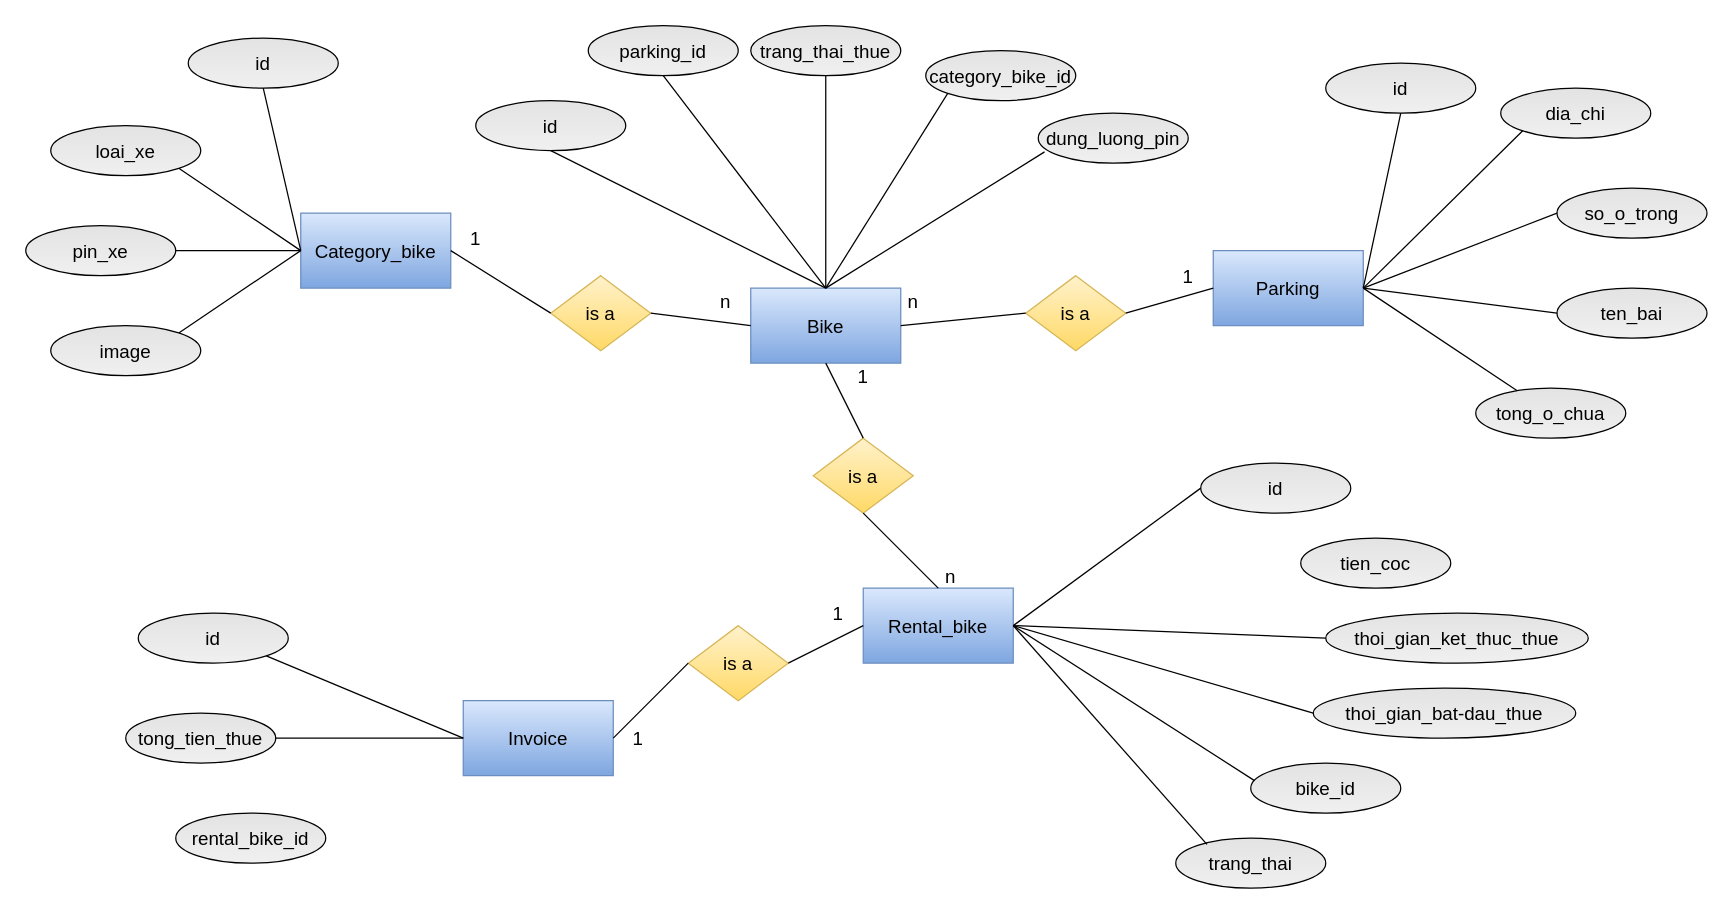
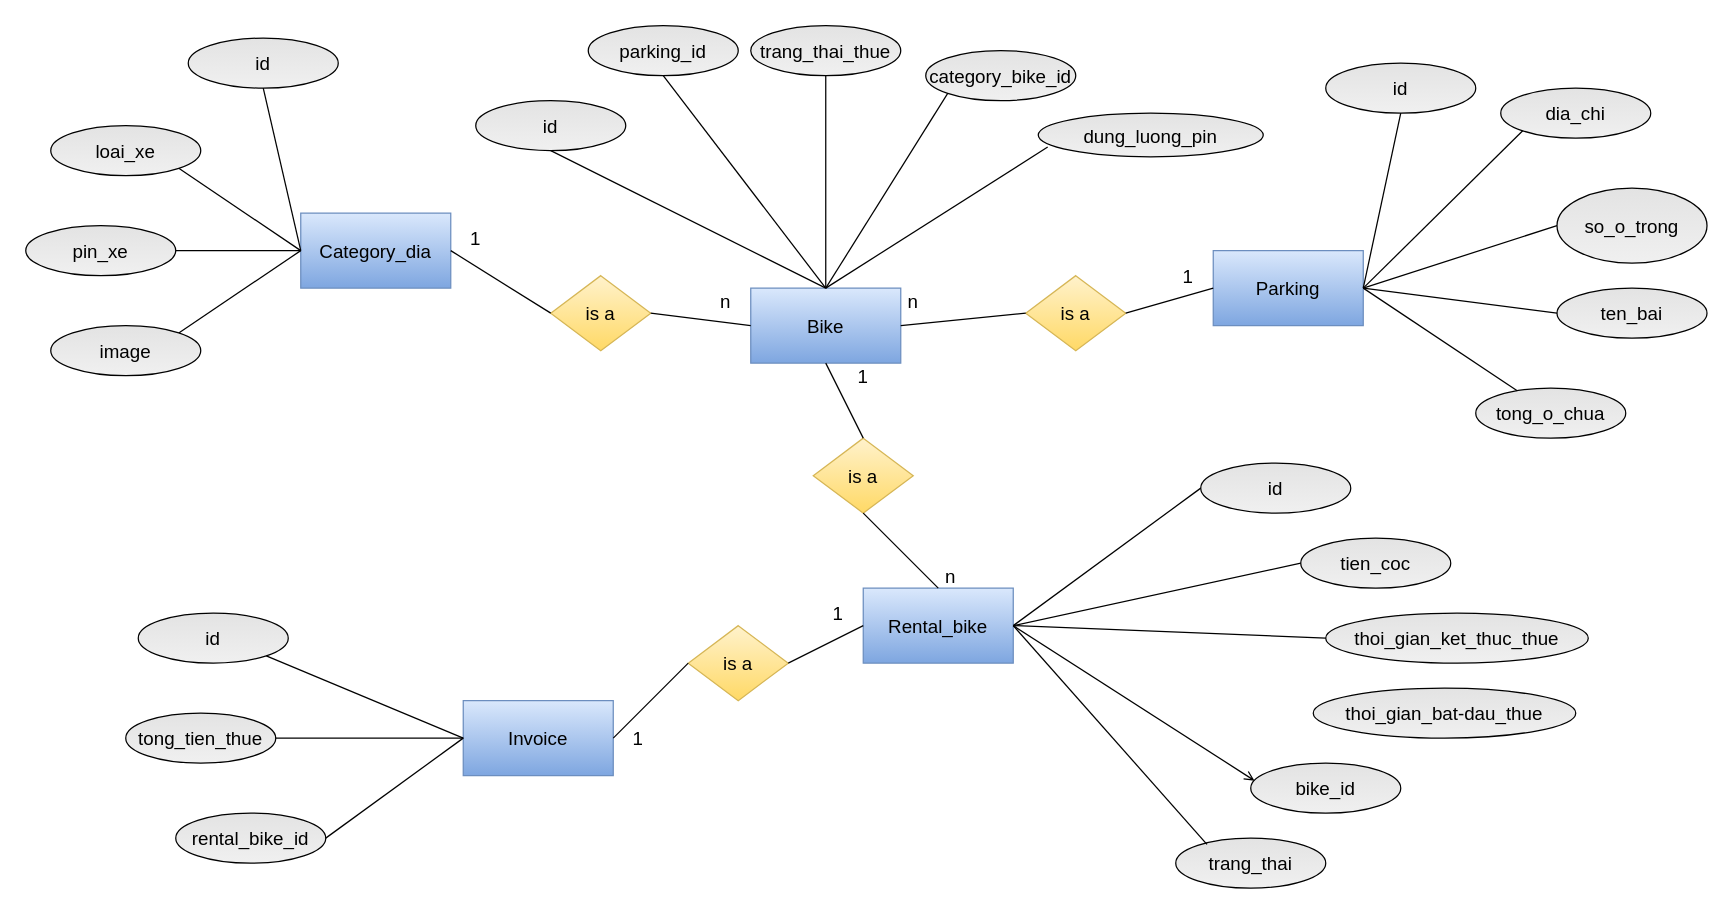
- <mxCell id="19" value="dung_luong_pin" style="ellipse;whiteSpace=wrap;html=1;strokeWidth=1;gradientColor=#F0F0F0;fontSize=15;fillColor=#E3E3E3;" parent="1" vertex="1"><mxGeometry x="830" y="90" width="120" height="40" as="geometry" /></mxCell>
+ <mxCell id="19" value="dung_luong_pin" style="ellipse;whiteSpace=wrap;html=1;strokeWidth=1;gradientColor=#F0F0F0;fontSize=15;fillColor=#E3E3E3;" parent="1" vertex="1"><mxGeometry x="830" y="90" width="180" height="35" as="geometry" /></mxCell>
- <mxCell id="27" value="so_o_trong" style="ellipse;whiteSpace=wrap;html=1;strokeWidth=1;gradientColor=#F0F0F0;fontSize=15;fillColor=#E3E3E3;" parent="1" vertex="1"><mxGeometry x="1245" y="150" width="120" height="40" as="geometry" /></mxCell>
+ <mxCell id="27" value="so_o_trong" style="ellipse;whiteSpace=wrap;html=1;strokeWidth=1;gradientColor=#F0F0F0;fontSize=15;fillColor=#E3E3E3;" parent="1" vertex="1"><mxGeometry x="1245" y="150" width="120" height="60" as="geometry" /></mxCell>
- <mxCell id="5" value="Category_bike" style="rounded=0;whiteSpace=wrap;html=1;strokeWidth=1;fillColor=#dae8fc;gradientColor=#7ea6e0;fontSize=15;strokeColor=#6c8ebf;" parent="1" vertex="1"><mxGeometry x="240" y="170" width="120" height="60" as="geometry" /></mxCell>
+ <mxCell id="5" value="Category_dia" style="rounded=0;whiteSpace=wrap;html=1;strokeWidth=1;fillColor=#dae8fc;gradientColor=#7ea6e0;fontSize=15;strokeColor=#6c8ebf;" parent="1" vertex="1"><mxGeometry x="240" y="170" width="120" height="60" as="geometry" /></mxCell>
+ <mxCell id="45" value="" style="endArrow=none;html=1;fontSize=15;entryX=0;entryY=0.5;entryDx=0;entryDy=0;exitX=1;exitY=0.5;exitDx=0;exitDy=0;" parent="1" source="3" target="37" edge="1"><mxGeometry width="50" height="50" relative="1" as="geometry"><mxPoint x="820" y="510" as="sourcePoint" /><mxPoint x="970" y="400" as="targetPoint" /></mxGeometry></mxCell>
- <mxCell id="47" value="" style="endArrow=none;html=1;fontSize=15;entryX=0;entryY=0.5;entryDx=0;entryDy=0;exitX=1;exitY=0.5;exitDx=0;exitDy=0;" parent="1" source="3" target="38" edge="1"><mxGeometry width="50" height="50" relative="1" as="geometry"><mxPoint x="820" y="510" as="sourcePoint" /><mxPoint x="1070" y="520" as="targetPoint" /></mxGeometry></mxCell>
- <mxCell id="48" value="" style="endArrow=none;html=1;fontSize=15;entryX=0.025;entryY=0.35;entryDx=0;entryDy=0;exitX=1;exitY=0.5;exitDx=0;exitDy=0;entryPerimeter=0;" parent="1" source="3" target="39" edge="1"><mxGeometry width="50" height="50" relative="1" as="geometry"><mxPoint x="820" y="510" as="sourcePoint" /><mxPoint x="1060" y="580" as="targetPoint" /></mxGeometry></mxCell>
+ <mxCell id="48" value="" style="endArrow=open;html=1;fontSize=15;entryX=0.025;entryY=0.35;entryDx=0;entryDy=0;exitX=1;exitY=0.5;exitDx=0;exitDy=0;entryPerimeter=0;" parent="1" source="3" target="39" edge="1"><mxGeometry width="50" height="50" relative="1" as="geometry"><mxPoint x="820" y="510" as="sourcePoint" /><mxPoint x="1060" y="580" as="targetPoint" /></mxGeometry></mxCell>
+ <mxCell id="52" value="" style="endArrow=none;html=1;fontSize=15;entryX=1;entryY=0.5;entryDx=0;entryDy=0;exitX=0;exitY=0.5;exitDx=0;exitDy=0;" parent="1" source="2" target="43" edge="1"><mxGeometry width="50" height="50" relative="1" as="geometry"><mxPoint x="380" y="600" as="sourcePoint" /><mxPoint x="230" y="600" as="targetPoint" /></mxGeometry></mxCell>
